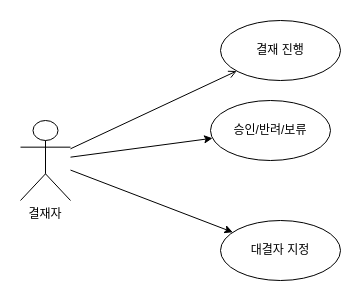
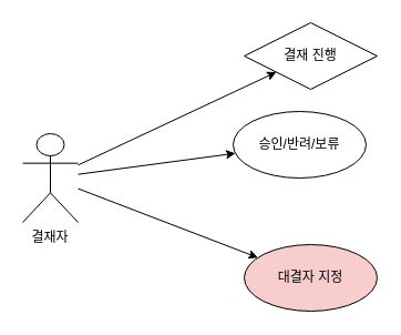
- <mxCell id="3" value="결재 진행" style="ellipse;whiteSpace=wrap;html=1;" vertex="1" parent="1"><mxGeometry x="220" y="20" width="120" height="60" as="geometry" /></mxCell>
+ <mxCell id="3" value="결재 진행" style="rhombus;whiteSpace=wrap;html=1;" vertex="1" parent="1"><mxGeometry x="220" y="20" width="120" height="60" as="geometry" /></mxCell>
- <mxCell id="6" edge="1" parent="1" source="2" target="3" style="endArrow=open;"><mxGeometry relative="1" as="geometry" /></mxCell>
+ <mxCell id="6" edge="1" parent="1" source="2" target="3"><mxGeometry relative="1" as="geometry" /></mxCell>
- <mxCell id="5" value="대결자 지정" style="ellipse;whiteSpace=wrap;html=1;" vertex="1" parent="1"><mxGeometry x="220" y="220" width="120" height="60" as="geometry" /></mxCell>
+ <mxCell id="5" value="대결자 지정" style="ellipse;whiteSpace=wrap;html=1;fillColor=#f8cecc;" vertex="1" parent="1"><mxGeometry x="220" y="220" width="120" height="60" as="geometry" /></mxCell>
